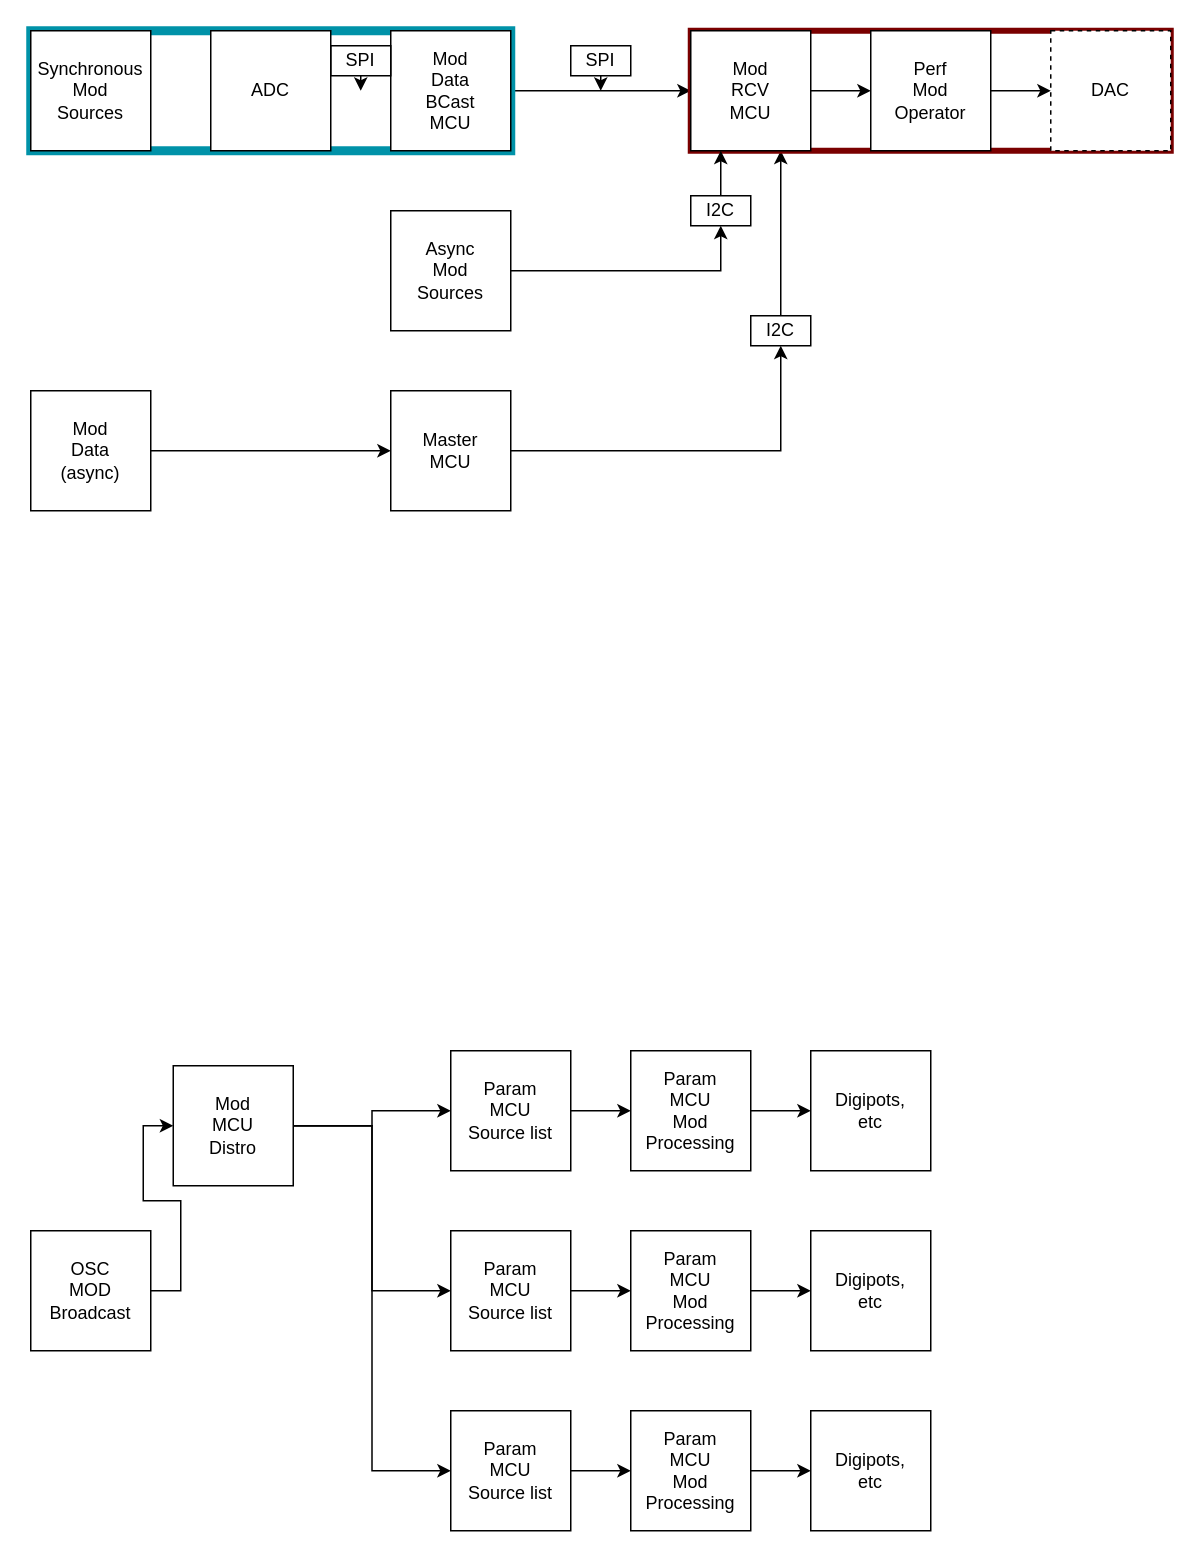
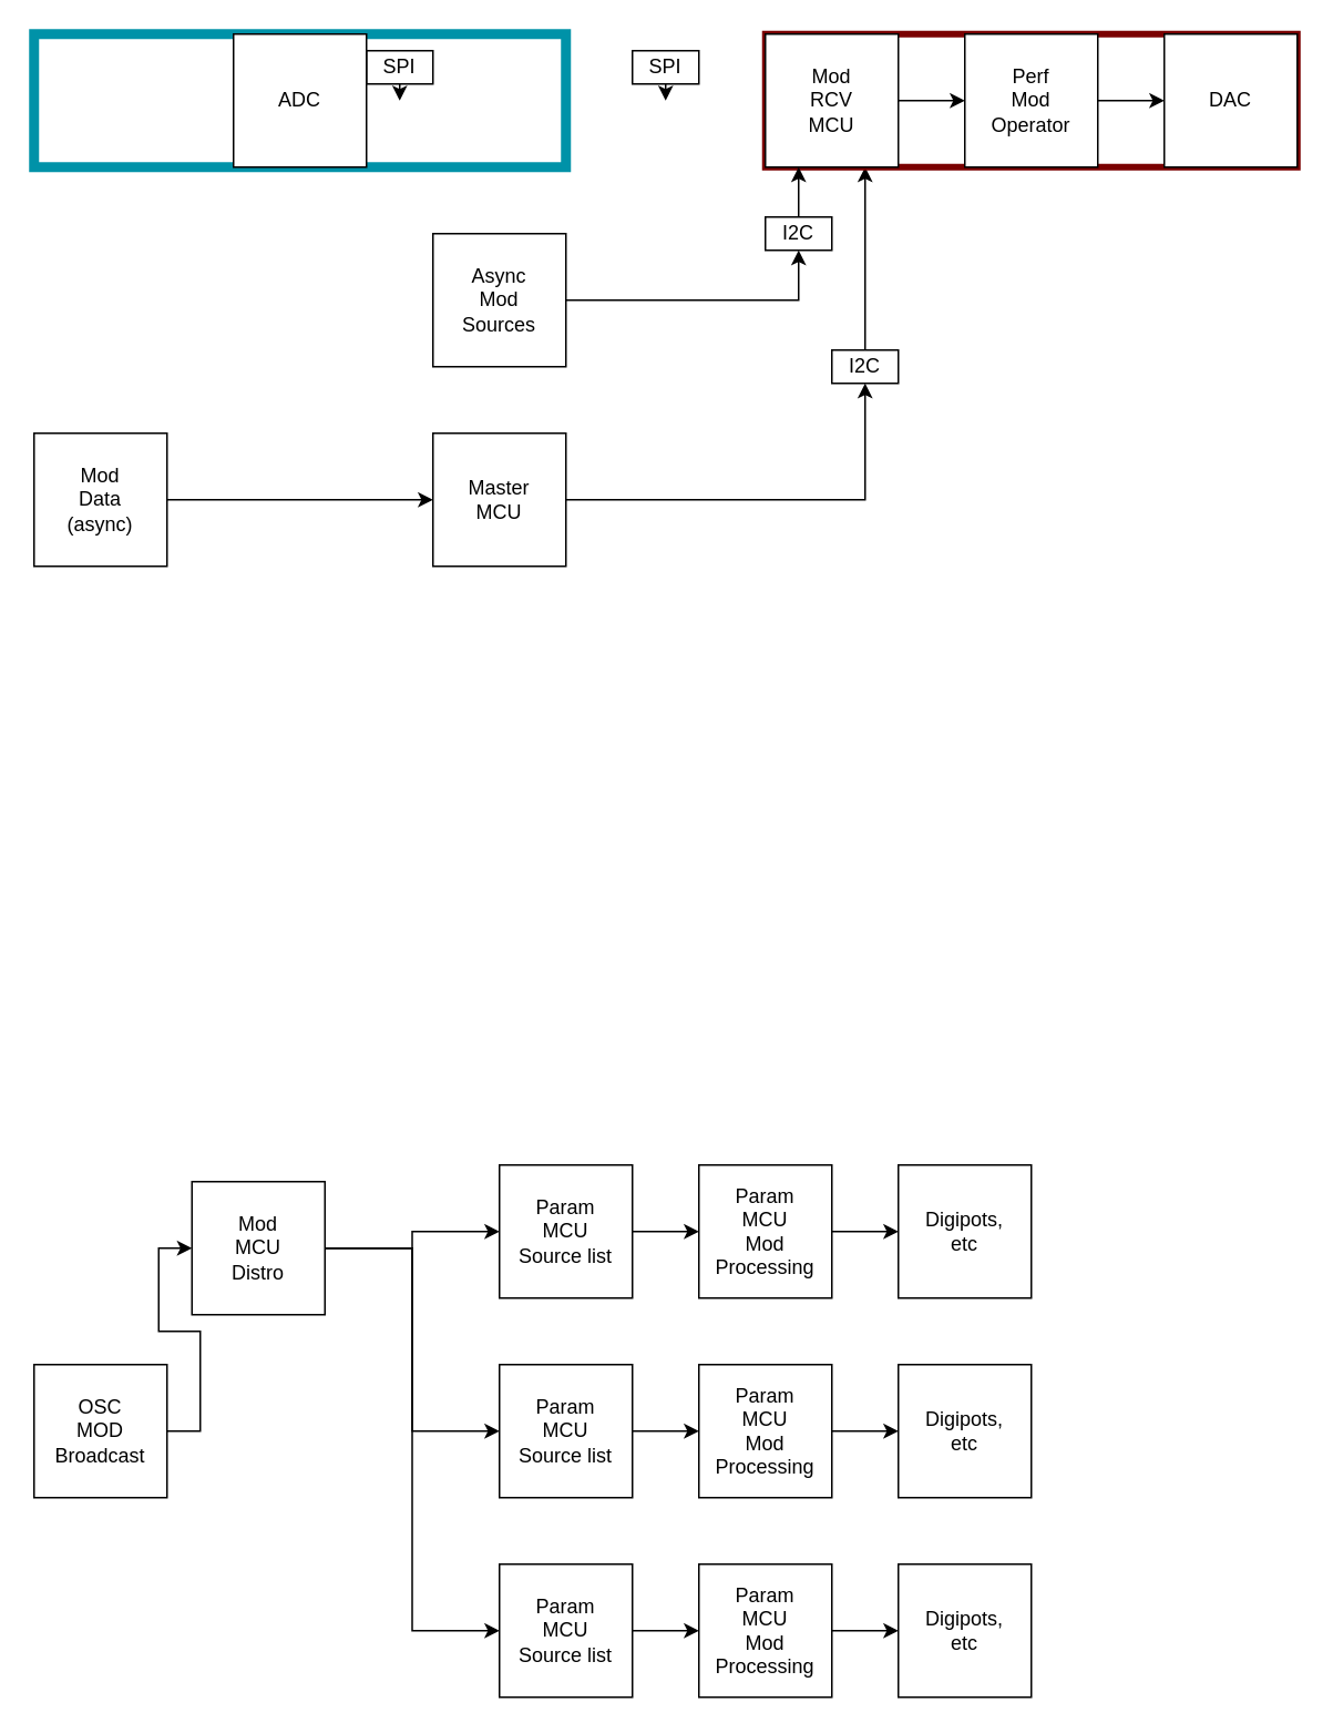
- <mxCell id="41" value="Synchronous&lt;br&gt;Mod&lt;br&gt;Sources" style="whiteSpace=wrap;html=1;aspect=fixed;" vertex="1" parent="39"><mxGeometry width="80" height="80" as="geometry" /></mxCell>
- <mxCell id="40" value="Mod&lt;br&gt;Data&lt;br&gt;BCast&lt;br&gt;MCU" style="whiteSpace=wrap;html=1;aspect=fixed;" vertex="1" parent="39"><mxGeometry x="240" width="80" height="80" as="geometry" /></mxCell>
- <mxCell id="23" style="edgeStyle=orthogonalEdgeStyle;rounded=0;orthogonalLoop=1;jettySize=auto;html=1;entryX=0;entryY=0.5;entryDx=0;entryDy=0;" edge="1" parent="1" source="40" target="33"><mxGeometry relative="1" as="geometry" /></mxCell>
- <mxCell id="36" value="DAC" style="whiteSpace=wrap;html=1;aspect=fixed;dashed=1;" vertex="1" parent="32"><mxGeometry x="240" width="80" height="80" as="geometry" /></mxCell>
+ <mxCell id="36" value="DAC" style="whiteSpace=wrap;html=1;aspect=fixed;" vertex="1" parent="32"><mxGeometry x="240" width="80" height="80" as="geometry" /></mxCell>
